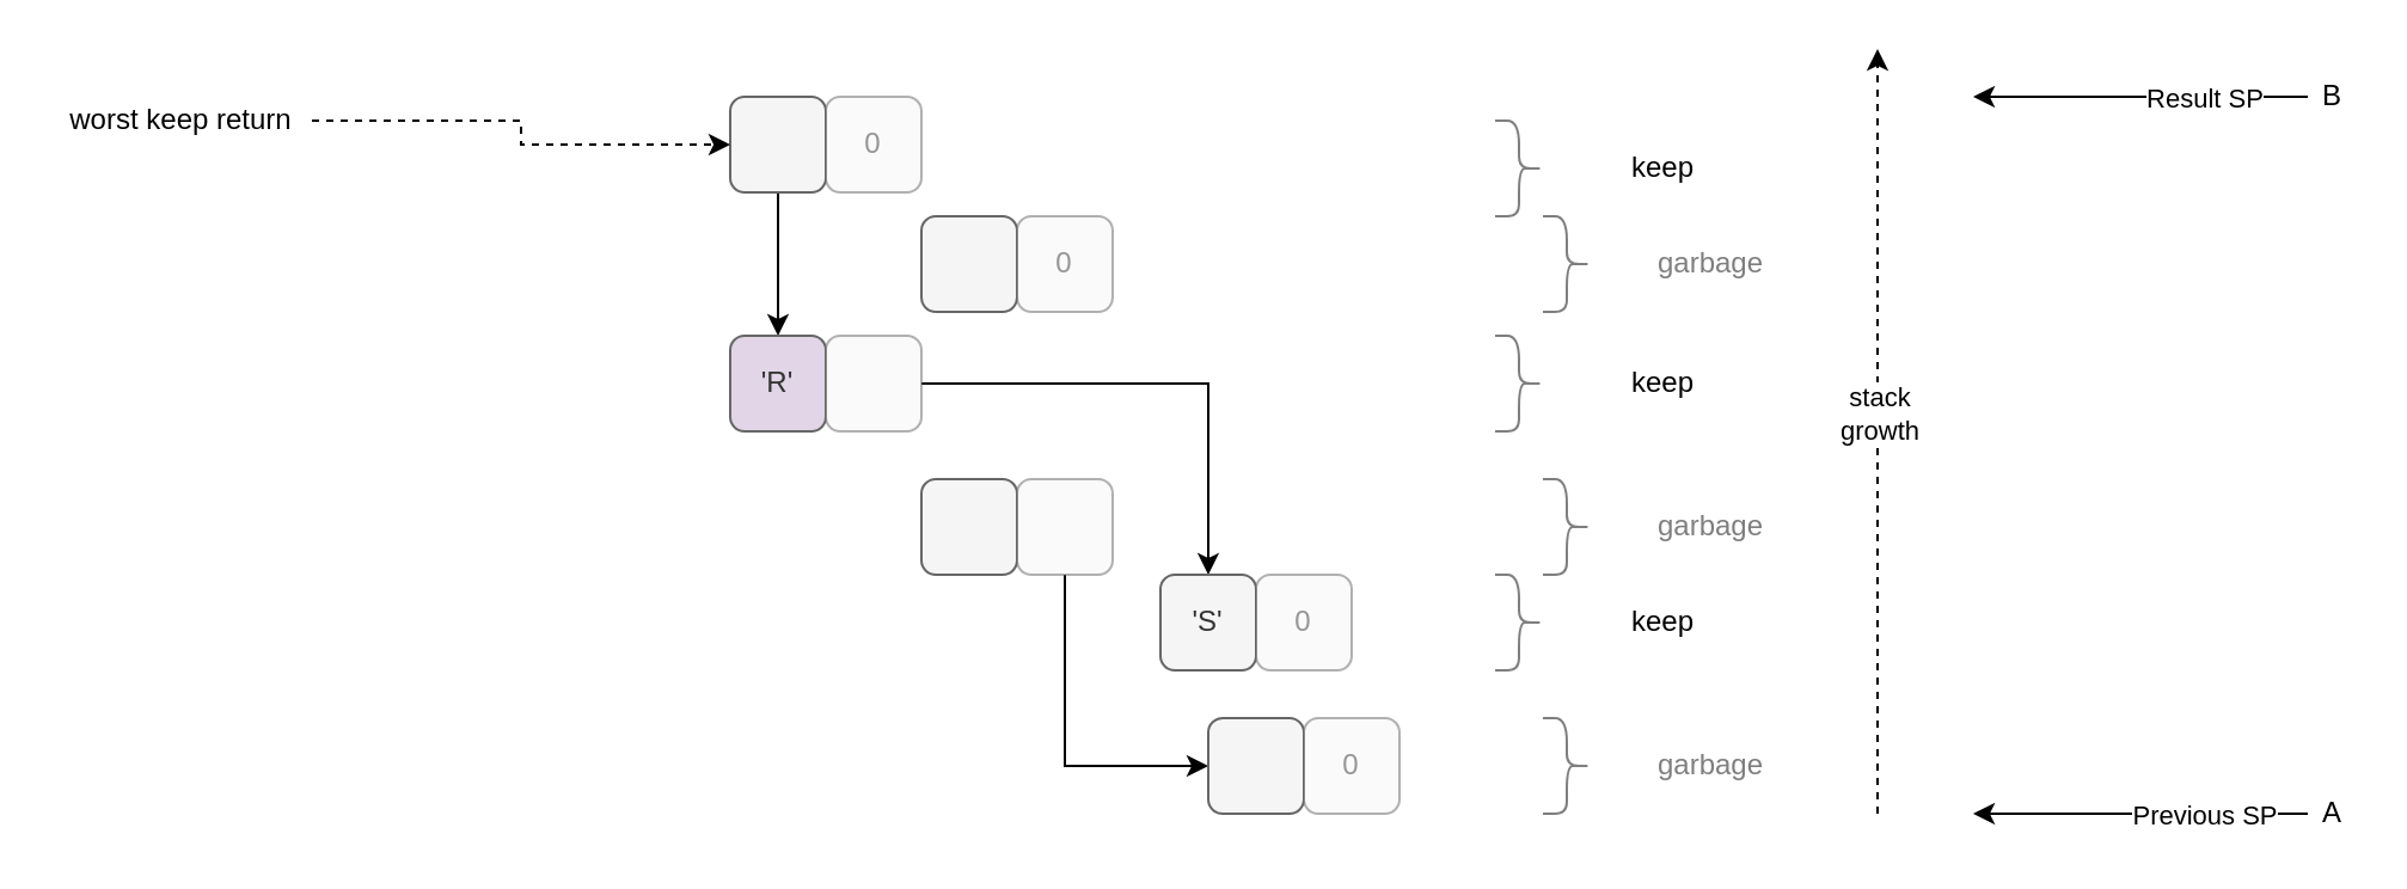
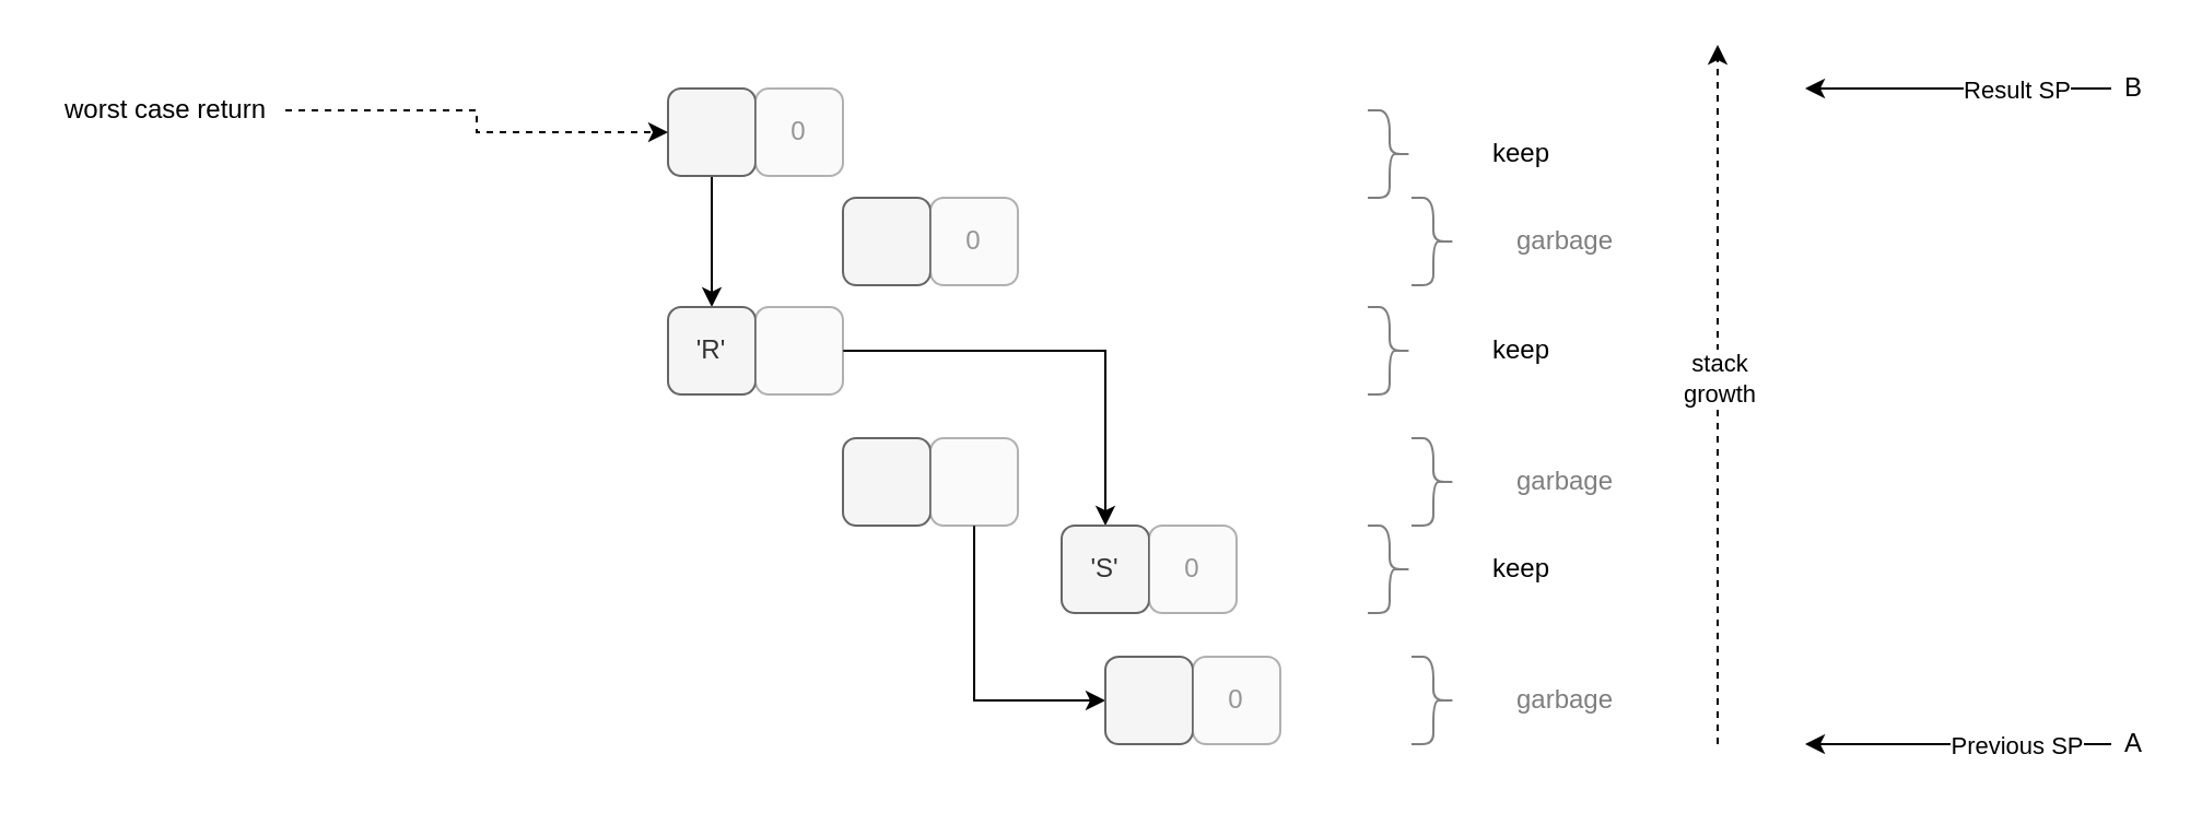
- <mxCell id="38" value="worst keep return" style="text;html=1;align=center;verticalAlign=middle;resizable=0;points=[];autosize=1;strokeColor=none;" parent="1" vertex="1"><mxGeometry x="20" y="40" width="110" height="20" as="geometry" /></mxCell>
+ <mxCell id="38" value="worst case return" style="text;html=1;align=center;verticalAlign=middle;resizable=0;points=[];autosize=1;strokeColor=none;" parent="1" vertex="1"><mxGeometry x="20" y="40" width="110" height="20" as="geometry" /></mxCell>
- <mxCell id="5" value="'R'" style="rounded=1;whiteSpace=wrap;html=1;shadow=0;fillColor=#e1d5e7;strokeColor=#666666;fontColor=#333333;" parent="1" vertex="1"><mxGeometry x="305" y="140" width="40" height="40" as="geometry" /></mxCell>
+ <mxCell id="5" value="'R'" style="rounded=1;whiteSpace=wrap;html=1;shadow=0;fillColor=#f5f5f5;strokeColor=#666666;fontColor=#333333;" parent="1" vertex="1"><mxGeometry x="305" y="140" width="40" height="40" as="geometry" /></mxCell>
